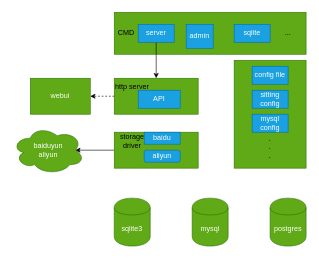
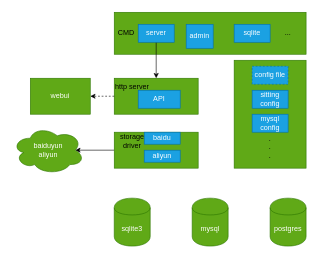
- <mxCell id="14" value="config file" style="rounded=0;whiteSpace=wrap;html=1;fillColor=#1ba1e2;fontColor=#ffffff;strokeColor=#006EAF;" vertex="1" parent="1"><mxGeometry x="420" y="110" width="60" height="30" as="geometry" /></mxCell>
+ <mxCell id="14" value="config file" style="rounded=0;whiteSpace=wrap;html=1;fillColor=#1ba1e2;fontColor=#ffffff;strokeColor=#006EAF;dashed=1;" vertex="1" parent="1"><mxGeometry x="420" y="110" width="60" height="30" as="geometry" /></mxCell>
- <mxCell id="22" value="aliyun" style="whiteSpace=wrap;html=1;fillColor=#1ba1e2;fontColor=#ffffff;strokeColor=#006EAF;rounded=1;" vertex="1" parent="1"><mxGeometry x="240" y="250" width="60" height="20" as="geometry" /></mxCell>
+ <mxCell id="22" value="aliyun" style="rounded=0;whiteSpace=wrap;html=1;fillColor=#1ba1e2;fontColor=#ffffff;strokeColor=#006EAF;" vertex="1" parent="1"><mxGeometry x="240" y="250" width="60" height="20" as="geometry" /></mxCell>
